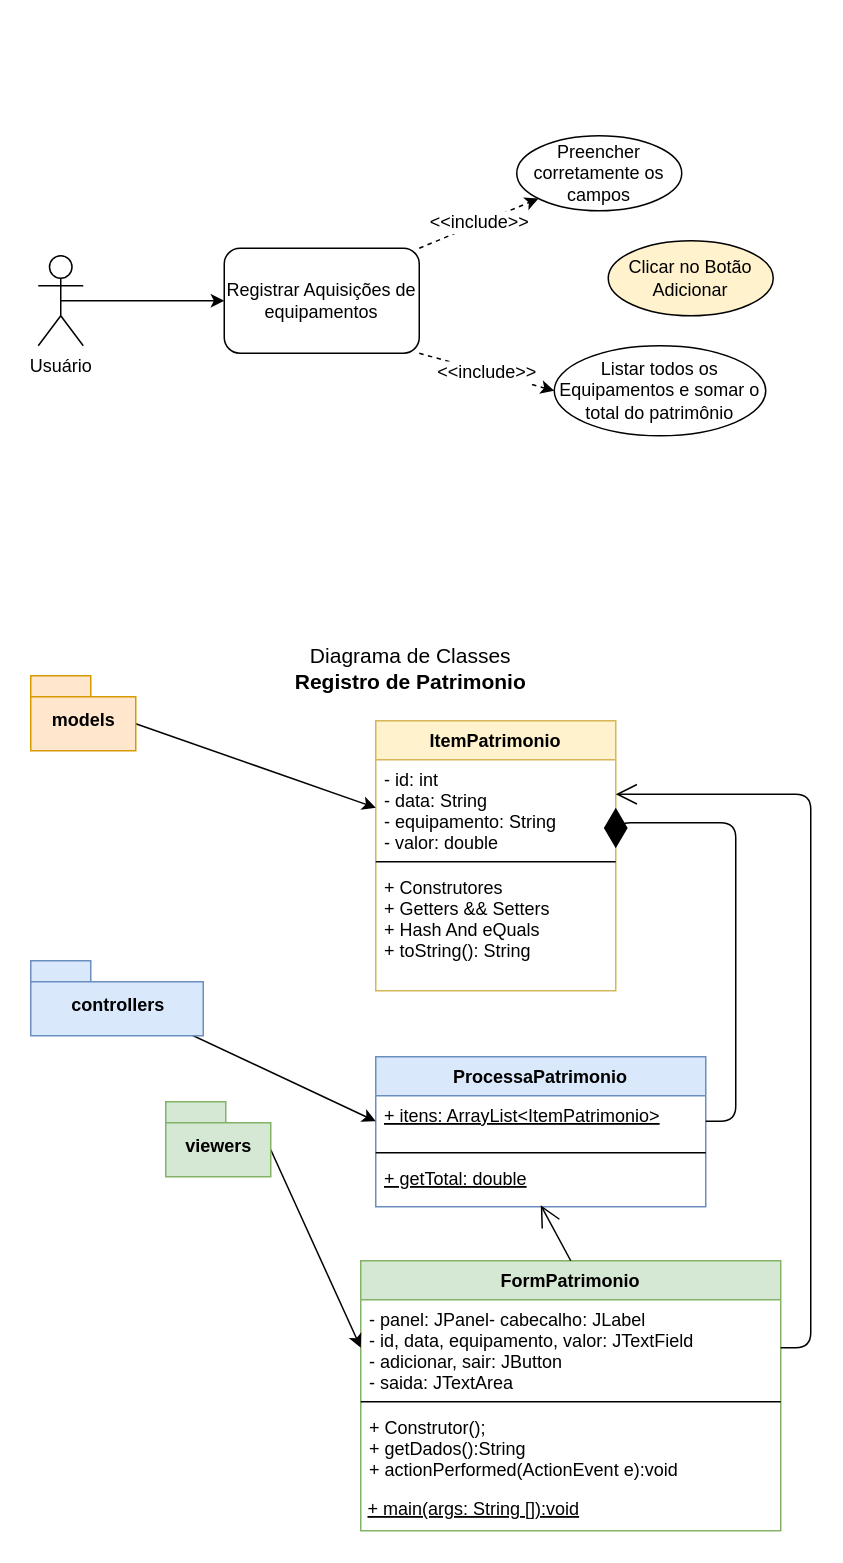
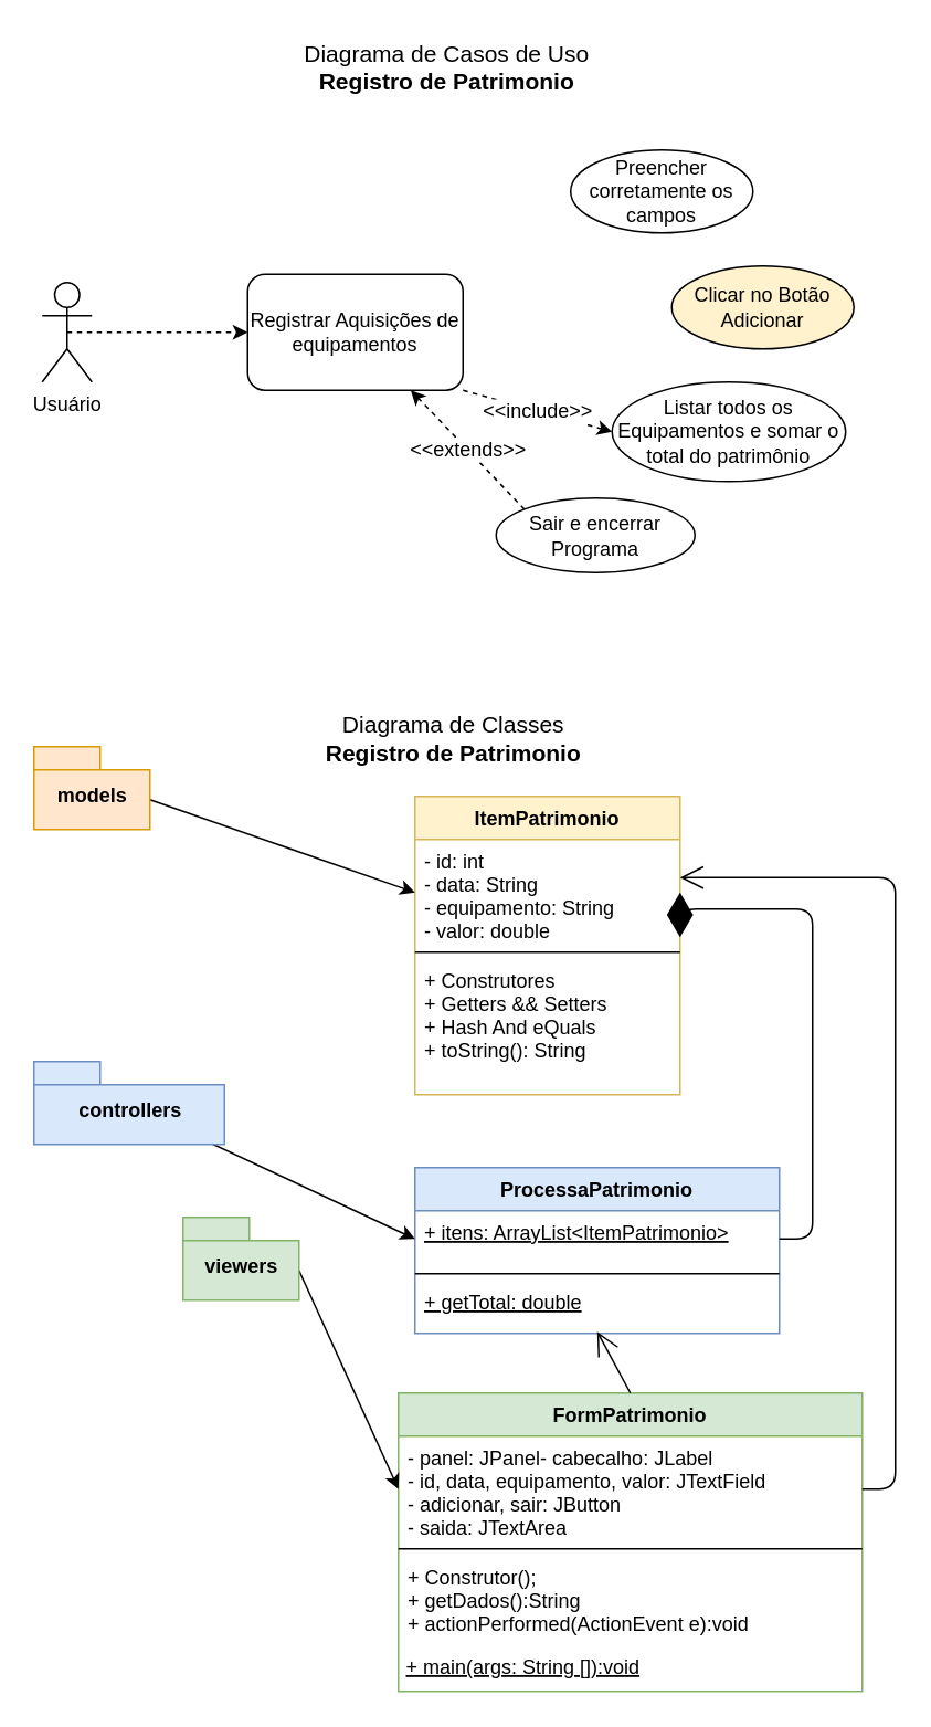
+ <mxCell id="25" value="Diagrama de Casos de Uso&lt;br style=&quot;font-size: 14px&quot;&gt;&lt;b style=&quot;font-size: 14px&quot;&gt;Registro de Patrimonio&lt;/b&gt;" style="text;html=1;strokeColor=none;fillColor=none;align=center;verticalAlign=middle;whiteSpace=wrap;rounded=0;fontSize=14;" parent="1" vertex="1"><mxGeometry x="174" y="20" width="191" height="40" as="geometry" /></mxCell>
- <mxCell id="28" value="&amp;lt;&amp;lt;include&amp;gt;&amp;gt;" style="edgeStyle=none;rounded=0;orthogonalLoop=1;jettySize=auto;html=1;exitX=1;exitY=0;exitDx=0;exitDy=0;fontSize=12;dashed=1;" parent="1" source="30" target="31" edge="1"><mxGeometry relative="1" as="geometry" /></mxCell>
- <mxCell id="26" style="edgeStyle=none;rounded=0;orthogonalLoop=1;jettySize=auto;html=1;exitX=0.5;exitY=0.5;exitDx=0;exitDy=0;exitPerimeter=0;entryX=0;entryY=0.5;entryDx=0;entryDy=0;fontSize=12;" parent="1" source="27" target="30" edge="1"><mxGeometry relative="1" as="geometry" /></mxCell>
+ <mxCell id="26" style="edgeStyle=none;rounded=0;orthogonalLoop=1;jettySize=auto;html=1;exitX=0.5;exitY=0.5;exitDx=0;exitDy=0;exitPerimeter=0;entryX=0;entryY=0.5;entryDx=0;entryDy=0;fontSize=12;dashed=1;" parent="1" source="27" target="30" edge="1"><mxGeometry relative="1" as="geometry" /></mxCell>
+ <mxCell id="34" value="&amp;lt;&amp;lt;extends&amp;gt;&amp;gt;" style="edgeStyle=none;rounded=0;orthogonalLoop=1;jettySize=auto;html=1;exitX=0;exitY=0;exitDx=0;exitDy=0;dashed=1;fontSize=12;" parent="1" source="35" target="30" edge="1"><mxGeometry relative="1" as="geometry" /></mxCell>
+ <mxCell id="35" value="Sair e encerrar Programa" style="ellipse;whiteSpace=wrap;html=1;fontSize=12;align=center;" parent="1" vertex="1"><mxGeometry x="299" y="300" width="120" height="45" as="geometry" /></mxCell>
